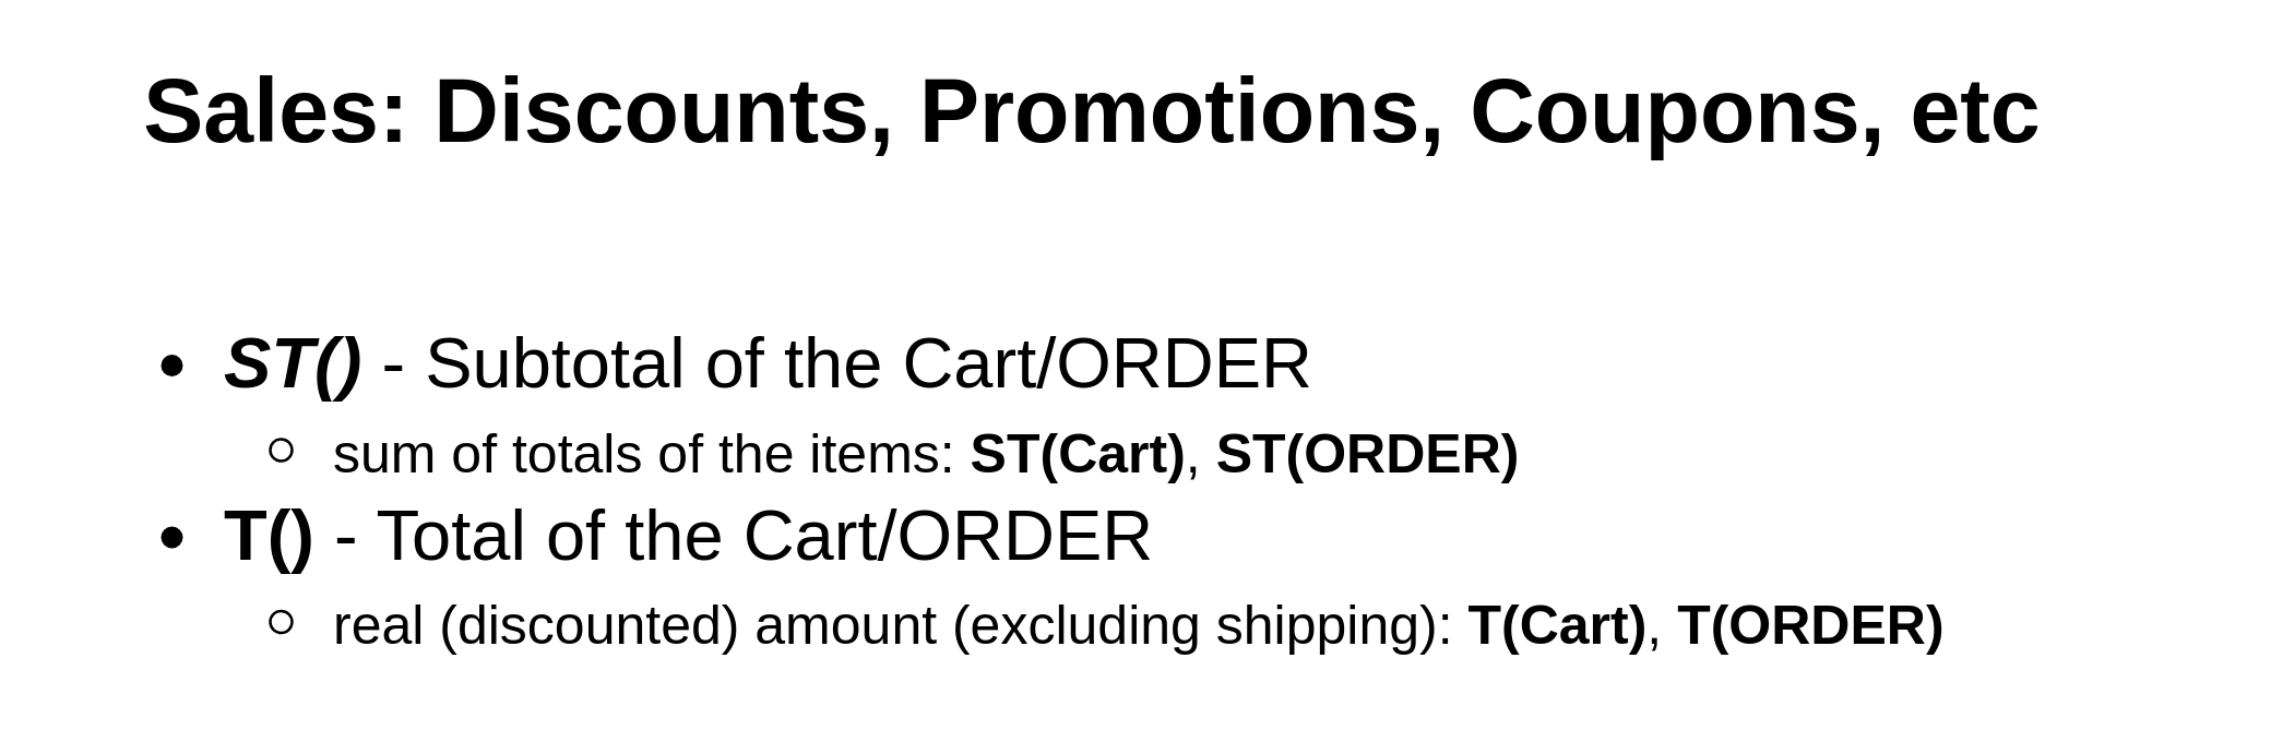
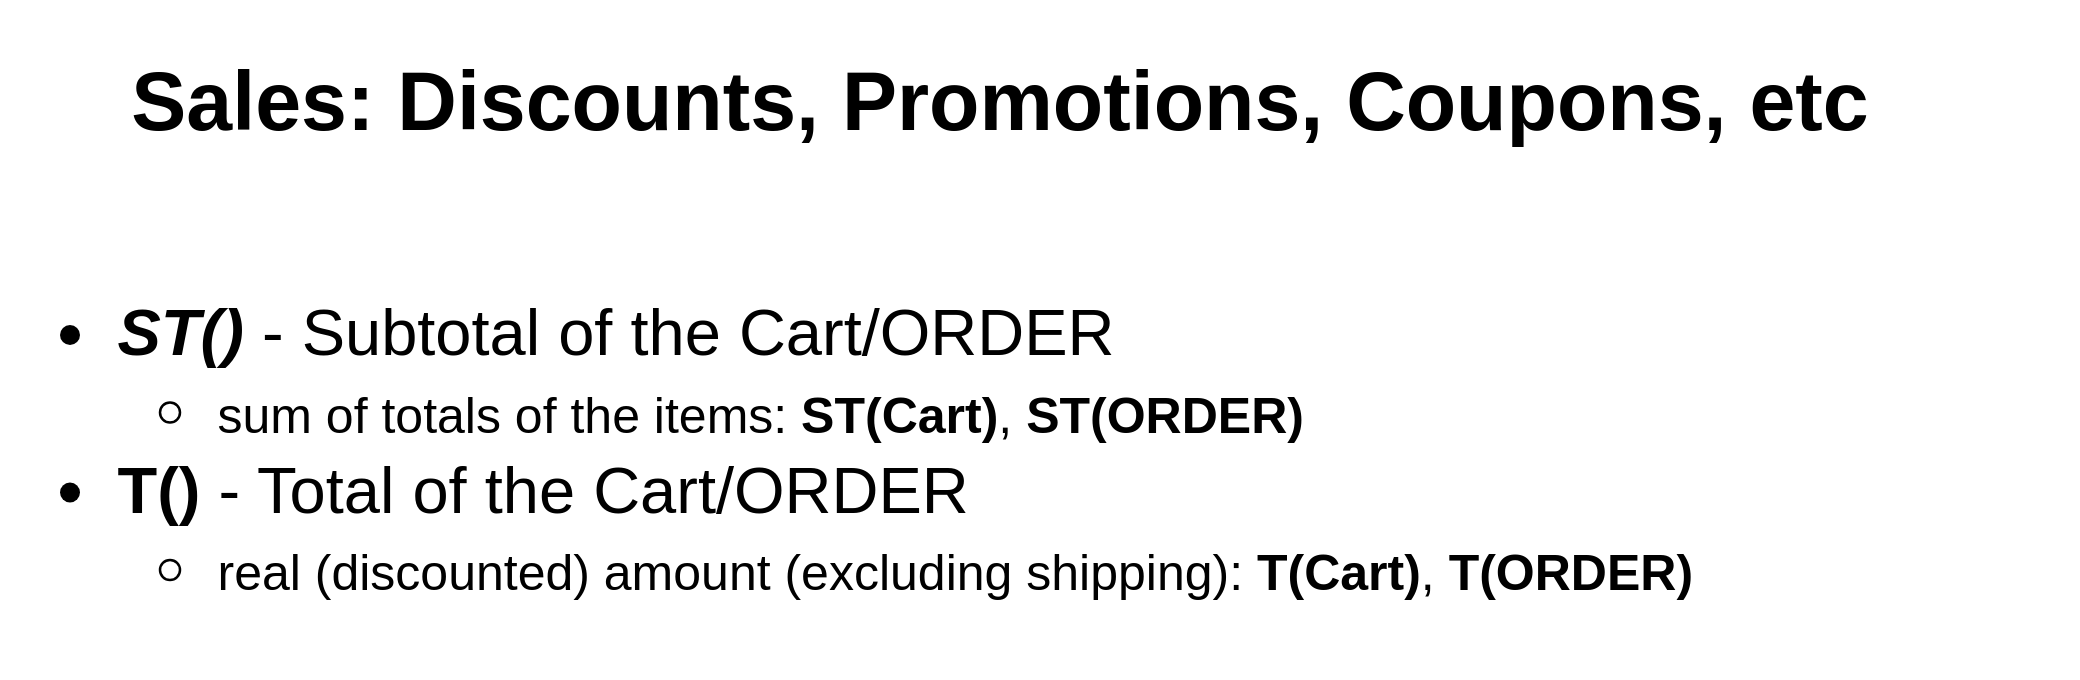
- <mxCell id="3" value="&lt;ul&gt;&lt;li&gt;&lt;b&gt;&lt;i&gt;ST()&lt;/i&gt;&lt;/b&gt; - Subtotal of the Cart/ORDER&lt;/li&gt;&lt;ul&gt;&lt;li&gt;&lt;font style=&quot;font-size: 20px&quot;&gt;sum of totals of the items: &lt;b&gt;ST(Cart)&lt;/b&gt;, &lt;b&gt;ST(ORDER)&lt;/b&gt;&lt;/font&gt;&lt;/li&gt;&lt;/ul&gt;&lt;li&gt;&lt;font style=&quot;font-size: 26px&quot;&gt;&lt;b&gt;T()&lt;/b&gt; - Total of the Cart/ORDER&lt;/font&gt;&lt;/li&gt;&lt;ul&gt;&lt;li&gt;&lt;font style=&quot;font-size: 20px&quot;&gt;real (discounted) amount (excluding shipping): &lt;b&gt;T(Cart)&lt;/b&gt;, &lt;b&gt;T(ORDER)&lt;/b&gt;&lt;/font&gt;&lt;/li&gt;&lt;/ul&gt;&lt;/ul&gt;" style="text;html=1;strokeColor=none;fillColor=none;align=left;verticalAlign=middle;whiteSpace=wrap;rounded=0;fontSize=26;" vertex="1" parent="1"><mxGeometry x="40" y="110" width="770" height="140" as="geometry" /></mxCell>
+ <mxCell id="3" value="&lt;ul&gt;&lt;li&gt;&lt;b&gt;&lt;i&gt;ST()&lt;/i&gt;&lt;/b&gt; - Subtotal of the Cart/ORDER&lt;/li&gt;&lt;ul&gt;&lt;li&gt;&lt;font style=&quot;font-size: 20px&quot;&gt;sum of totals of the items: &lt;b&gt;ST(Cart)&lt;/b&gt;, &lt;b&gt;ST(ORDER)&lt;/b&gt;&lt;/font&gt;&lt;/li&gt;&lt;/ul&gt;&lt;li&gt;&lt;font style=&quot;font-size: 26px&quot;&gt;&lt;b&gt;T()&lt;/b&gt; - Total of the Cart/ORDER&lt;/font&gt;&lt;/li&gt;&lt;ul&gt;&lt;li&gt;&lt;font style=&quot;font-size: 20px&quot;&gt;real (discounted) amount (excluding shipping): &lt;b&gt;T(Cart)&lt;/b&gt;, &lt;b&gt;T(ORDER)&lt;/b&gt;&lt;/font&gt;&lt;/li&gt;&lt;/ul&gt;&lt;/ul&gt;" style="text;html=1;strokeColor=none;fillColor=none;align=left;verticalAlign=middle;whiteSpace=wrap;rounded=0;fontSize=26;" vertex="1" parent="1"><mxGeometry x="5" y="110" width="770" height="140" as="geometry" /></mxCell>
